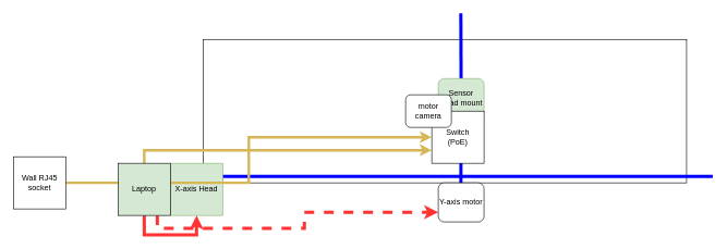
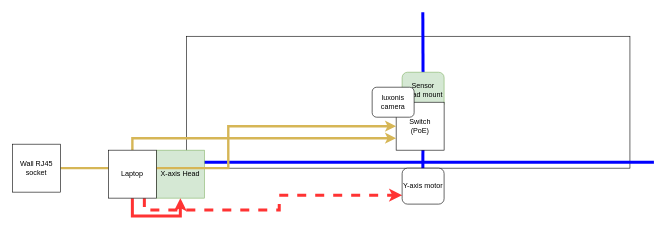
- <mxCell id="11" value="motor camera" style="rounded=1;whiteSpace=wrap;html=1;" vertex="1" parent="1"><mxGeometry x="620" y="145" width="70" height="50" as="geometry" /></mxCell>
+ <mxCell id="11" value="luxonis camera" style="rounded=1;whiteSpace=wrap;html=1;" vertex="1" parent="1"><mxGeometry x="620" y="145" width="70" height="50" as="geometry" /></mxCell>
- <mxCell id="15" value="Laptop" style="whiteSpace=wrap;html=1;aspect=fixed;fillColor=#d5e8d4;" vertex="1" parent="1"><mxGeometry x="180" y="250" width="80" height="80" as="geometry" /></mxCell>
+ <mxCell id="15" value="Laptop" style="whiteSpace=wrap;html=1;aspect=fixed;" vertex="1" parent="1"><mxGeometry x="180" y="250" width="80" height="80" as="geometry" /></mxCell>
